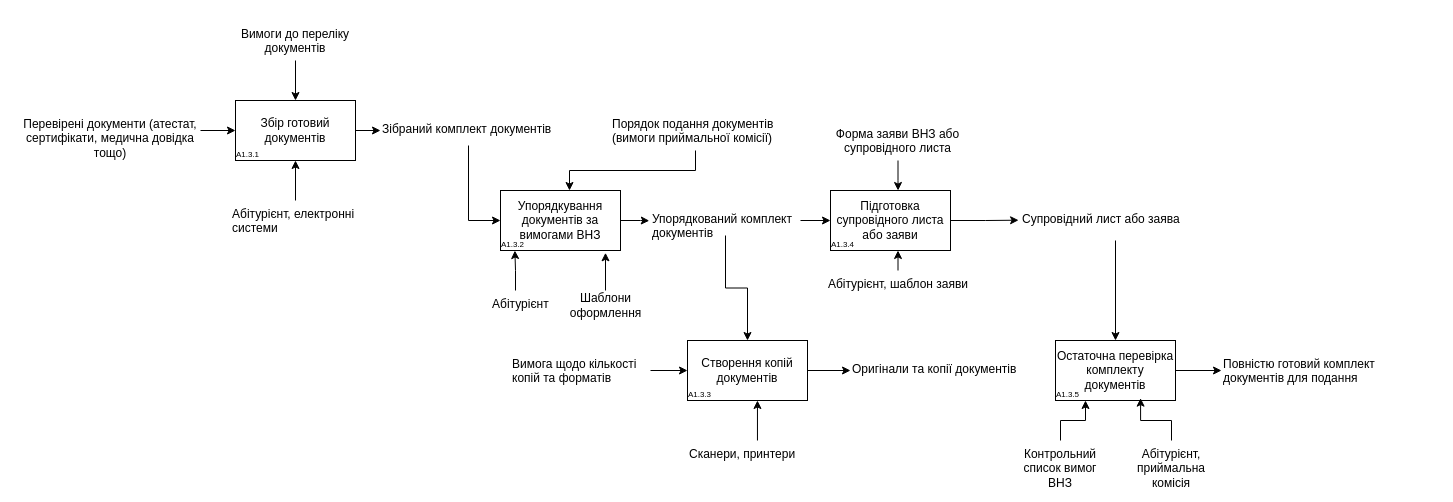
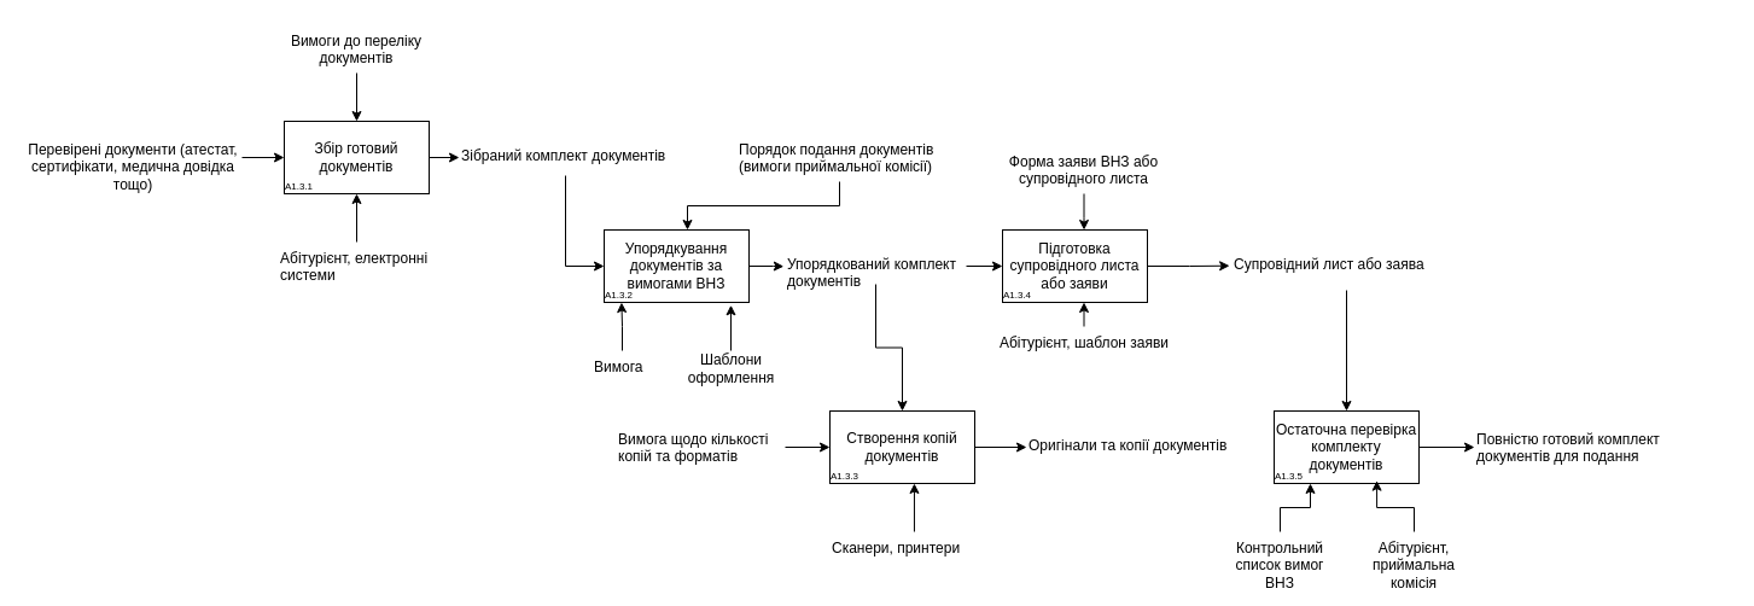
- <mxCell id="14" value="Абітурієнт " style="text;whiteSpace=wrap;" vertex="1" parent="1"><mxGeometry x="490" y="290" width="50" height="40" as="geometry" /></mxCell>
+ <mxCell id="14" value="Вимога " style="text;whiteSpace=wrap;" vertex="1" parent="1"><mxGeometry x="490" y="290" width="50" height="40" as="geometry" /></mxCell>
